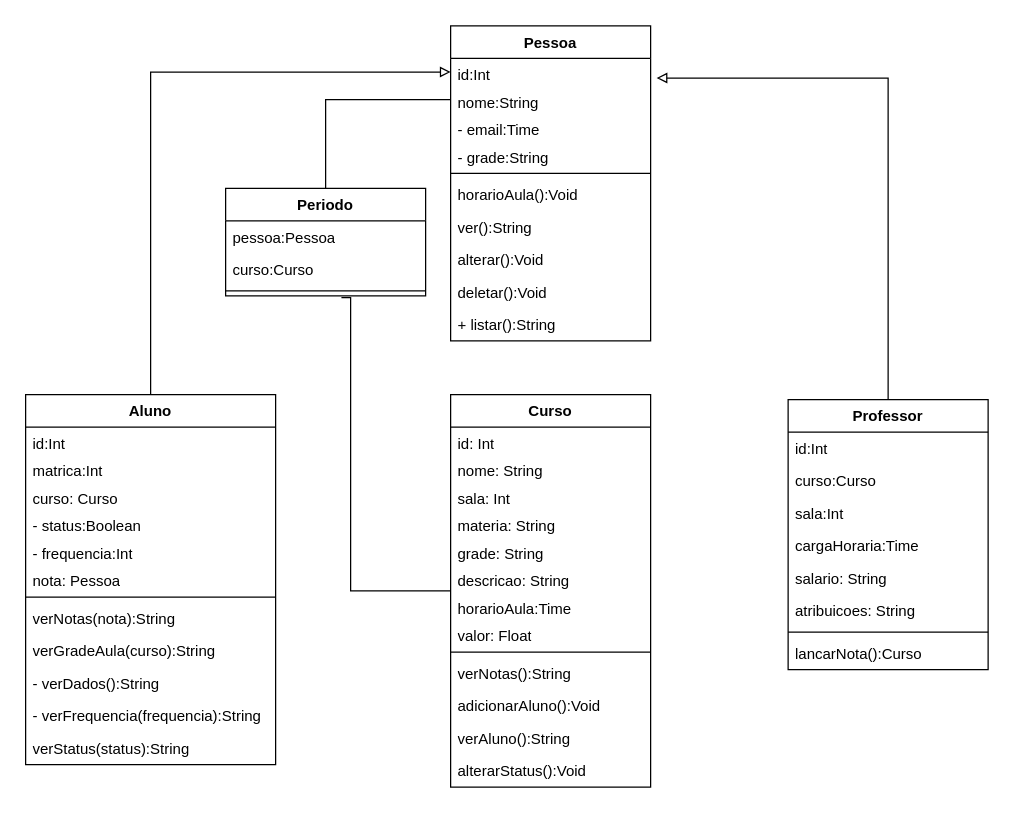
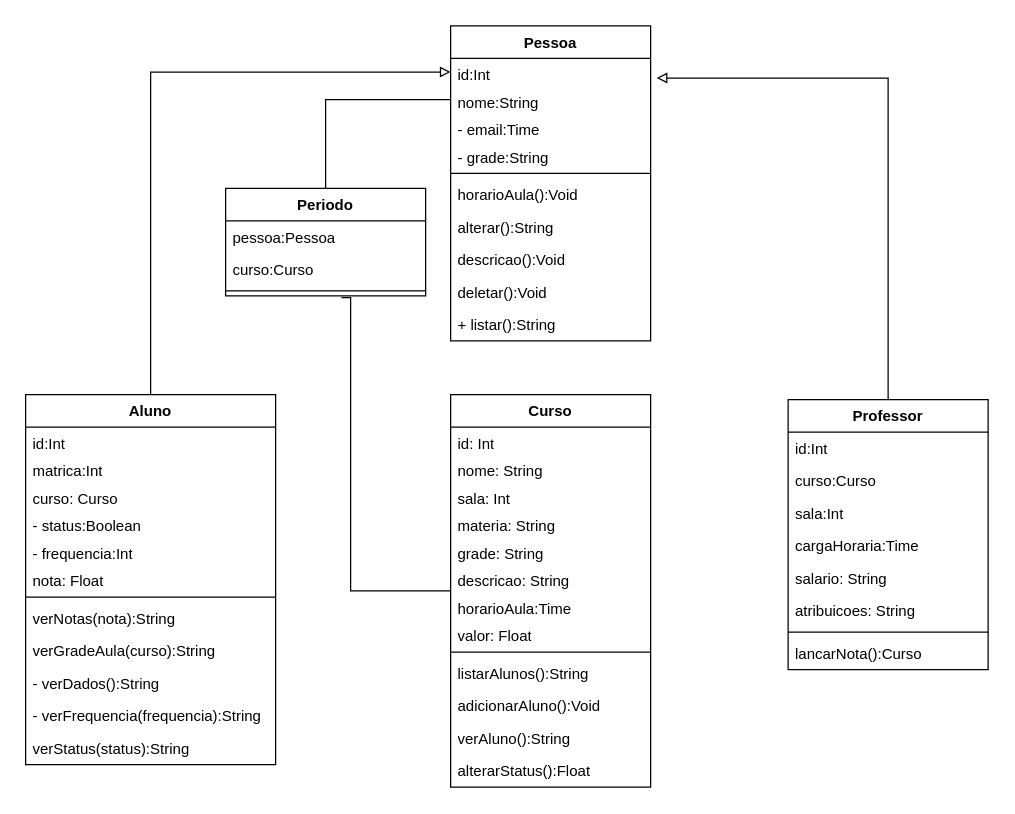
- <mxCell id="46" value="ver():String" style="text;strokeColor=none;fillColor=none;align=left;verticalAlign=top;spacingLeft=4;spacingRight=4;overflow=hidden;rotatable=0;points=[[0,0.5],[1,0.5]];portConstraint=eastwest;whiteSpace=wrap;html=1;" parent="39" vertex="1"><mxGeometry y="148" width="160" height="26" as="geometry" /></mxCell>
+ <mxCell id="46" value="alterar():String" style="text;strokeColor=none;fillColor=none;align=left;verticalAlign=top;spacingLeft=4;spacingRight=4;overflow=hidden;rotatable=0;points=[[0,0.5],[1,0.5]];portConstraint=eastwest;whiteSpace=wrap;html=1;" parent="39" vertex="1"><mxGeometry y="148" width="160" height="26" as="geometry" /></mxCell>
- <mxCell id="47" value="alterar():Void" style="text;strokeColor=none;fillColor=none;align=left;verticalAlign=top;spacingLeft=4;spacingRight=4;overflow=hidden;rotatable=0;points=[[0,0.5],[1,0.5]];portConstraint=eastwest;whiteSpace=wrap;html=1;" parent="39" vertex="1"><mxGeometry y="174" width="160" height="26" as="geometry" /></mxCell>
+ <mxCell id="47" value="descricao():Void" style="text;strokeColor=none;fillColor=none;align=left;verticalAlign=top;spacingLeft=4;spacingRight=4;overflow=hidden;rotatable=0;points=[[0,0.5],[1,0.5]];portConstraint=eastwest;whiteSpace=wrap;html=1;" parent="39" vertex="1"><mxGeometry y="174" width="160" height="26" as="geometry" /></mxCell>
- <mxCell id="9" value="nota: Pessoa" style="text;strokeColor=none;fillColor=none;align=left;verticalAlign=top;spacingLeft=4;spacingRight=4;overflow=hidden;rotatable=0;points=[[0,0.5],[1,0.5]];portConstraint=eastwest;whiteSpace=wrap;html=1;" parent="3" vertex="1"><mxGeometry y="136" width="200" height="22" as="geometry" /></mxCell>
+ <mxCell id="9" value="nota: Float" style="text;strokeColor=none;fillColor=none;align=left;verticalAlign=top;spacingLeft=4;spacingRight=4;overflow=hidden;rotatable=0;points=[[0,0.5],[1,0.5]];portConstraint=eastwest;whiteSpace=wrap;html=1;" parent="3" vertex="1"><mxGeometry y="136" width="200" height="22" as="geometry" /></mxCell>
- <mxCell id="35" value="verNotas():String" style="text;strokeColor=none;fillColor=none;align=left;verticalAlign=top;spacingLeft=4;spacingRight=4;overflow=hidden;rotatable=0;points=[[0,0.5],[1,0.5]];portConstraint=eastwest;whiteSpace=wrap;html=1;" parent="25" vertex="1"><mxGeometry y="210" width="160" height="26" as="geometry" /></mxCell>
+ <mxCell id="35" value="listarAlunos():String" style="text;strokeColor=none;fillColor=none;align=left;verticalAlign=top;spacingLeft=4;spacingRight=4;overflow=hidden;rotatable=0;points=[[0,0.5],[1,0.5]];portConstraint=eastwest;whiteSpace=wrap;html=1;" parent="25" vertex="1"><mxGeometry y="210" width="160" height="26" as="geometry" /></mxCell>
- <mxCell id="38" value="alterarStatus():Void" style="text;strokeColor=none;fillColor=none;align=left;verticalAlign=top;spacingLeft=4;spacingRight=4;overflow=hidden;rotatable=0;points=[[0,0.5],[1,0.5]];portConstraint=eastwest;whiteSpace=wrap;html=1;" parent="25" vertex="1"><mxGeometry y="288" width="160" height="26" as="geometry" /></mxCell>
+ <mxCell id="38" value="alterarStatus():Float" style="text;strokeColor=none;fillColor=none;align=left;verticalAlign=top;spacingLeft=4;spacingRight=4;overflow=hidden;rotatable=0;points=[[0,0.5],[1,0.5]];portConstraint=eastwest;whiteSpace=wrap;html=1;" parent="25" vertex="1"><mxGeometry y="288" width="160" height="26" as="geometry" /></mxCell>
